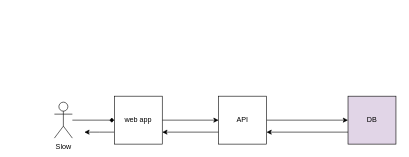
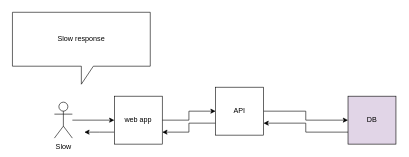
+ <mxCell id="12" value="Slow response" style="shape=callout;whiteSpace=wrap;html=1;perimeter=calloutPerimeter;" parent="1" vertex="1"><mxGeometry x="20" y="20" width="230" height="120" as="geometry" /></mxCell>
- <mxCell id="5" style="edgeStyle=orthogonalEdgeStyle;rounded=0;orthogonalLoop=1;jettySize=auto;html=1;entryX=0;entryY=0.5;entryDx=0;entryDy=0;endArrow=diamond;" parent="1" source="6" target="4" edge="1"><mxGeometry relative="1" as="geometry" /></mxCell>
+ <mxCell id="5" style="edgeStyle=orthogonalEdgeStyle;rounded=0;orthogonalLoop=1;jettySize=auto;html=1;entryX=0;entryY=0.5;entryDx=0;entryDy=0;" parent="1" source="6" target="4" edge="1"><mxGeometry relative="1" as="geometry" /></mxCell>
- <mxCell id="9" value="API" style="whiteSpace=wrap;html=1;aspect=fixed;" parent="1" vertex="1"><mxGeometry x="364" y="160" width="80" height="80" as="geometry" /></mxCell>
+ <mxCell id="9" value="API" style="whiteSpace=wrap;html=1;aspect=fixed;" parent="1" vertex="1"><mxGeometry x="359" y="145" width="80" height="80" as="geometry" /></mxCell>
